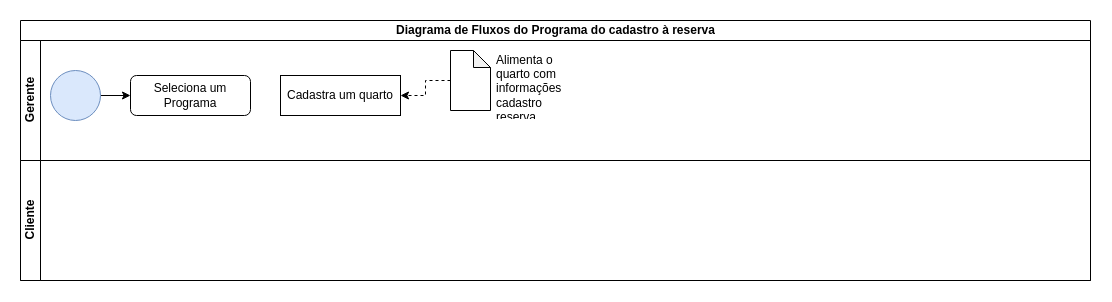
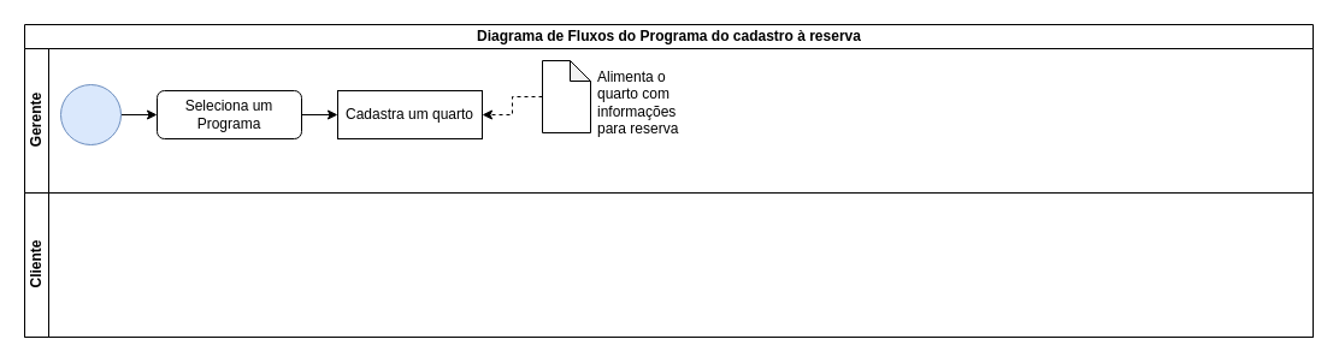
- <mxCell id="11" value="Alimenta o quarto com informações cadastro reserva" style="text;strokeColor=none;fillColor=none;align=left;verticalAlign=middle;spacingLeft=4;spacingRight=4;overflow=hidden;points=[[0,0.5],[1,0.5]];portConstraint=eastwest;rotatable=0;whiteSpace=wrap;html=1;" vertex="1" parent="3"><mxGeometry x="470" y="10" width="80" height="70" as="geometry" /></mxCell>
+ <mxCell id="11" value="Alimenta o quarto com informações para reserva" style="text;strokeColor=none;fillColor=none;align=left;verticalAlign=middle;spacingLeft=4;spacingRight=4;overflow=hidden;points=[[0,0.5],[1,0.5]];portConstraint=eastwest;rotatable=0;whiteSpace=wrap;html=1;" vertex="1" parent="3"><mxGeometry x="470" y="10" width="80" height="70" as="geometry" /></mxCell>
+ <mxCell id="6" style="edgeStyle=orthogonalEdgeStyle;rounded=0;orthogonalLoop=1;jettySize=auto;html=1;exitX=1;exitY=0.5;exitDx=0;exitDy=0;entryX=0;entryY=0.5;entryDx=0;entryDy=0;" edge="1" parent="3" source="7" target="8"><mxGeometry relative="1" as="geometry" /></mxCell>
